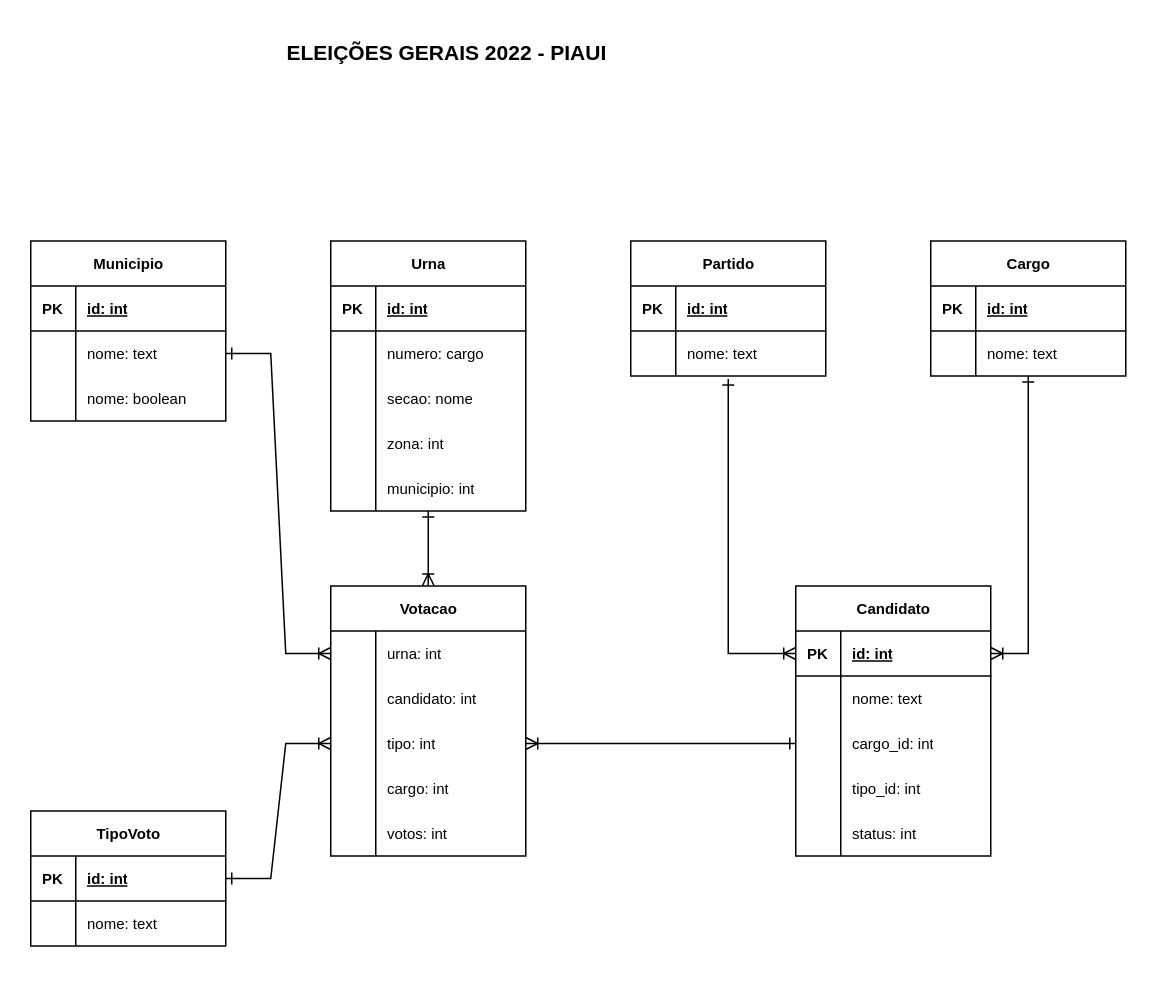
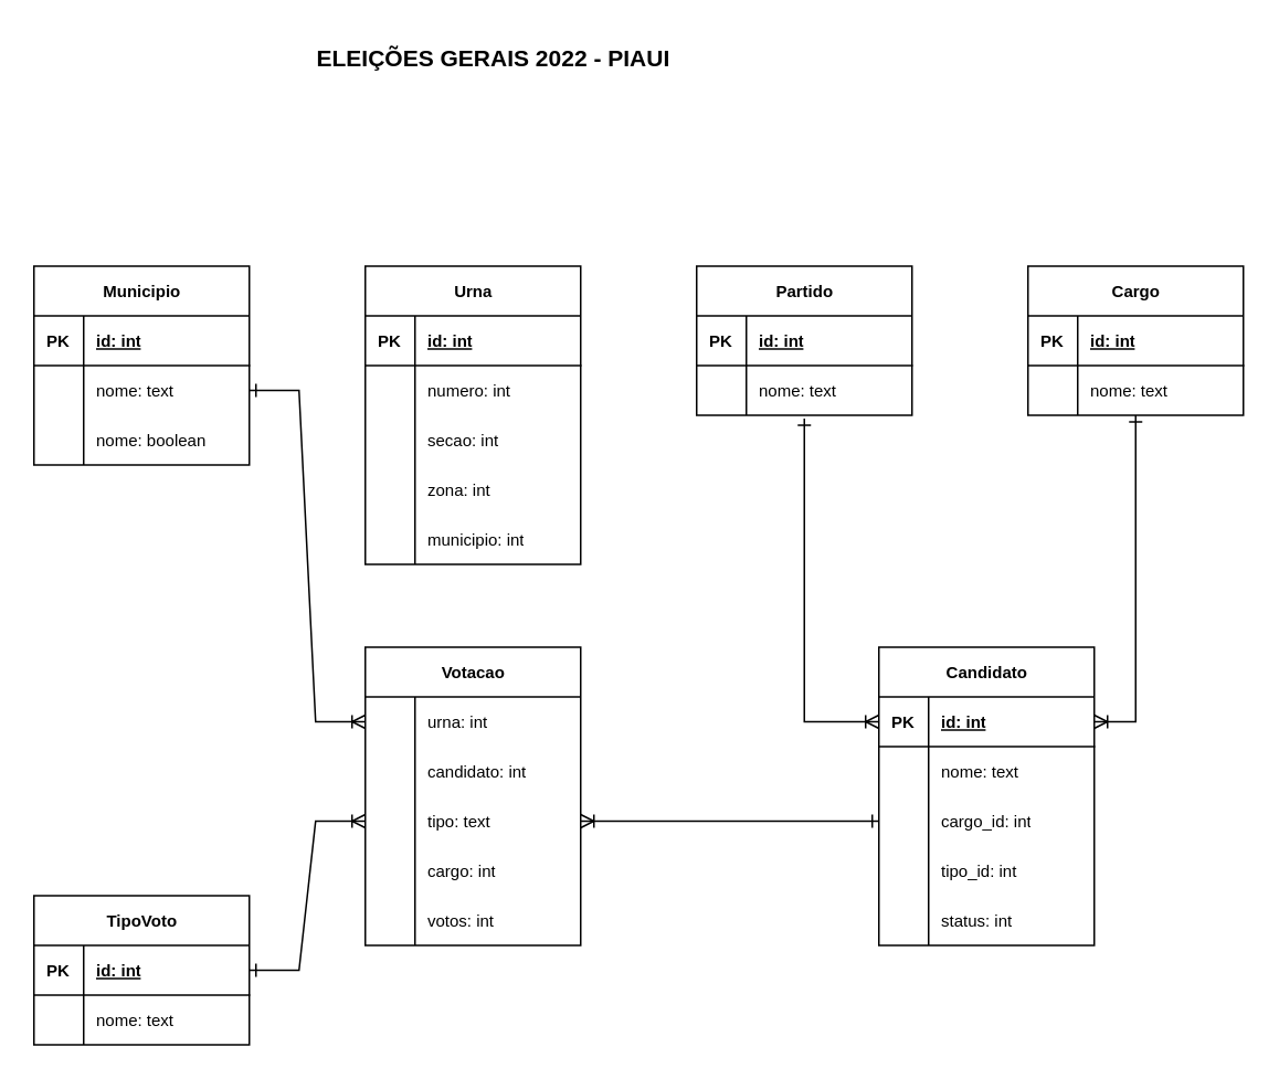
- <mxCell id="78" value="numero: cargo" style="shape=partialRectangle;connectable=0;fillColor=none;top=0;left=0;bottom=0;right=0;align=left;spacingLeft=6;overflow=hidden;whiteSpace=wrap;html=1;fontSize=10;" vertex="1" parent="76"><mxGeometry x="30" width="100" height="30" as="geometry"><mxRectangle width="100" height="30" as="alternateBounds" /></mxGeometry></mxCell>
+ <mxCell id="78" value="numero: int" style="shape=partialRectangle;connectable=0;fillColor=none;top=0;left=0;bottom=0;right=0;align=left;spacingLeft=6;overflow=hidden;whiteSpace=wrap;html=1;fontSize=10;" vertex="1" parent="76"><mxGeometry x="30" width="100" height="30" as="geometry"><mxRectangle width="100" height="30" as="alternateBounds" /></mxGeometry></mxCell>
- <mxCell id="81" value="secao: nome" style="shape=partialRectangle;connectable=0;fillColor=none;top=0;left=0;bottom=0;right=0;align=left;spacingLeft=6;overflow=hidden;whiteSpace=wrap;html=1;fontSize=10;" vertex="1" parent="79"><mxGeometry x="30" width="100" height="30" as="geometry"><mxRectangle width="100" height="30" as="alternateBounds" /></mxGeometry></mxCell>
+ <mxCell id="81" value="secao: int" style="shape=partialRectangle;connectable=0;fillColor=none;top=0;left=0;bottom=0;right=0;align=left;spacingLeft=6;overflow=hidden;whiteSpace=wrap;html=1;fontSize=10;" vertex="1" parent="79"><mxGeometry x="30" width="100" height="30" as="geometry"><mxRectangle width="100" height="30" as="alternateBounds" /></mxGeometry></mxCell>
- <mxCell id="71" style="edgeStyle=orthogonalEdgeStyle;rounded=0;orthogonalLoop=1;jettySize=auto;html=1;entryX=0.5;entryY=0;entryDx=0;entryDy=0;endArrow=ERoneToMany;endFill=0;startArrow=ERone;startFill=0;" edge="1" parent="1" source="72" target="50"><mxGeometry relative="1" as="geometry" /></mxCell>
- <mxCell id="59" value="tipo: int" style="shape=partialRectangle;connectable=0;fillColor=none;top=0;left=0;bottom=0;right=0;align=left;spacingLeft=6;overflow=hidden;whiteSpace=wrap;html=1;fontSize=10;" parent="57" vertex="1"><mxGeometry x="30" width="100" height="30" as="geometry"><mxRectangle width="100" height="30" as="alternateBounds" /></mxGeometry></mxCell>
+ <mxCell id="59" value="tipo: text" style="shape=partialRectangle;connectable=0;fillColor=none;top=0;left=0;bottom=0;right=0;align=left;spacingLeft=6;overflow=hidden;whiteSpace=wrap;html=1;fontSize=10;" parent="57" vertex="1"><mxGeometry x="30" width="100" height="30" as="geometry"><mxRectangle width="100" height="30" as="alternateBounds" /></mxGeometry></mxCell>
